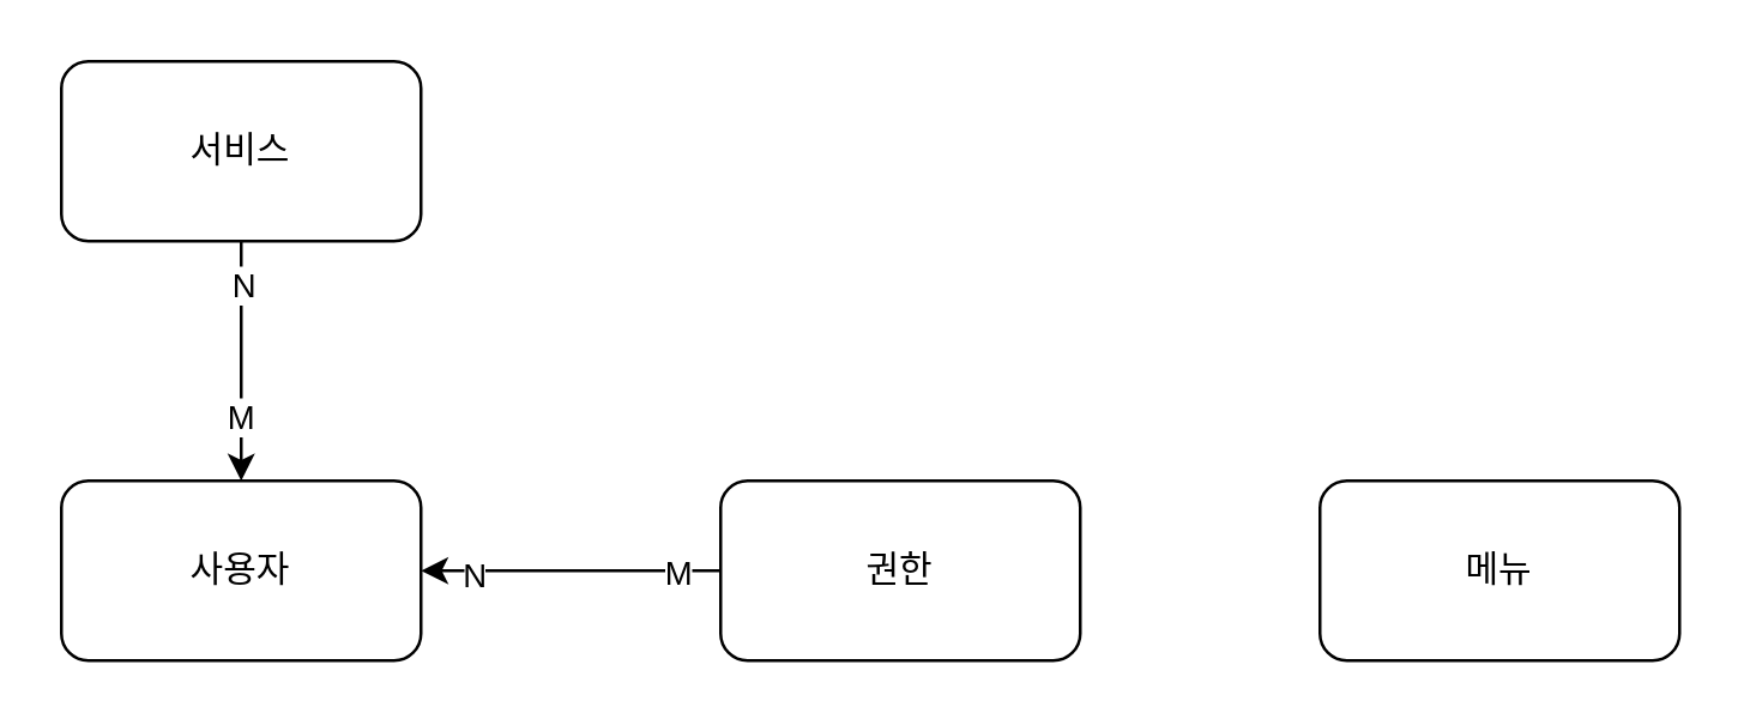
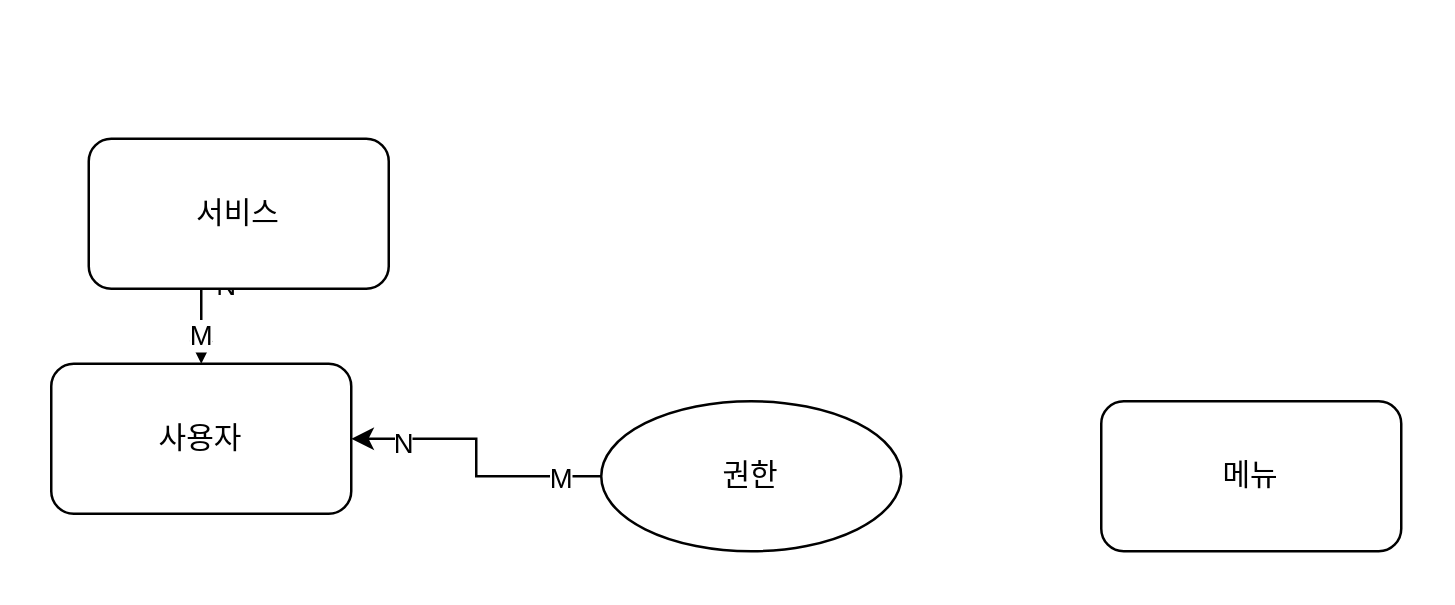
- <mxCell id="6" value="서비스" style="rounded=1;whiteSpace=wrap;html=1;" vertex="1" parent="1"><mxGeometry x="20" y="20" width="120" height="60" as="geometry" /></mxCell>
+ <mxCell id="6" value="서비스" style="rounded=1;whiteSpace=wrap;html=1;" vertex="1" parent="1"><mxGeometry x="35" y="55" width="120" height="60" as="geometry" /></mxCell>
- <mxCell id="2" value="사용자" style="rounded=1;whiteSpace=wrap;html=1;" vertex="1" parent="1"><mxGeometry x="20" y="160" width="120" height="60" as="geometry" /></mxCell>
+ <mxCell id="2" value="사용자" style="rounded=1;whiteSpace=wrap;html=1;" vertex="1" parent="1"><mxGeometry x="20" y="145" width="120" height="60" as="geometry" /></mxCell>
- <mxCell id="10" value="권한" style="rounded=1;whiteSpace=wrap;html=1;" vertex="1" parent="1"><mxGeometry x="240" y="160" width="120" height="60" as="geometry" /></mxCell>
+ <mxCell id="10" value="권한" style="ellipse;whiteSpace=wrap;html=1;" vertex="1" parent="1"><mxGeometry x="240" y="160" width="120" height="60" as="geometry" /></mxCell>
